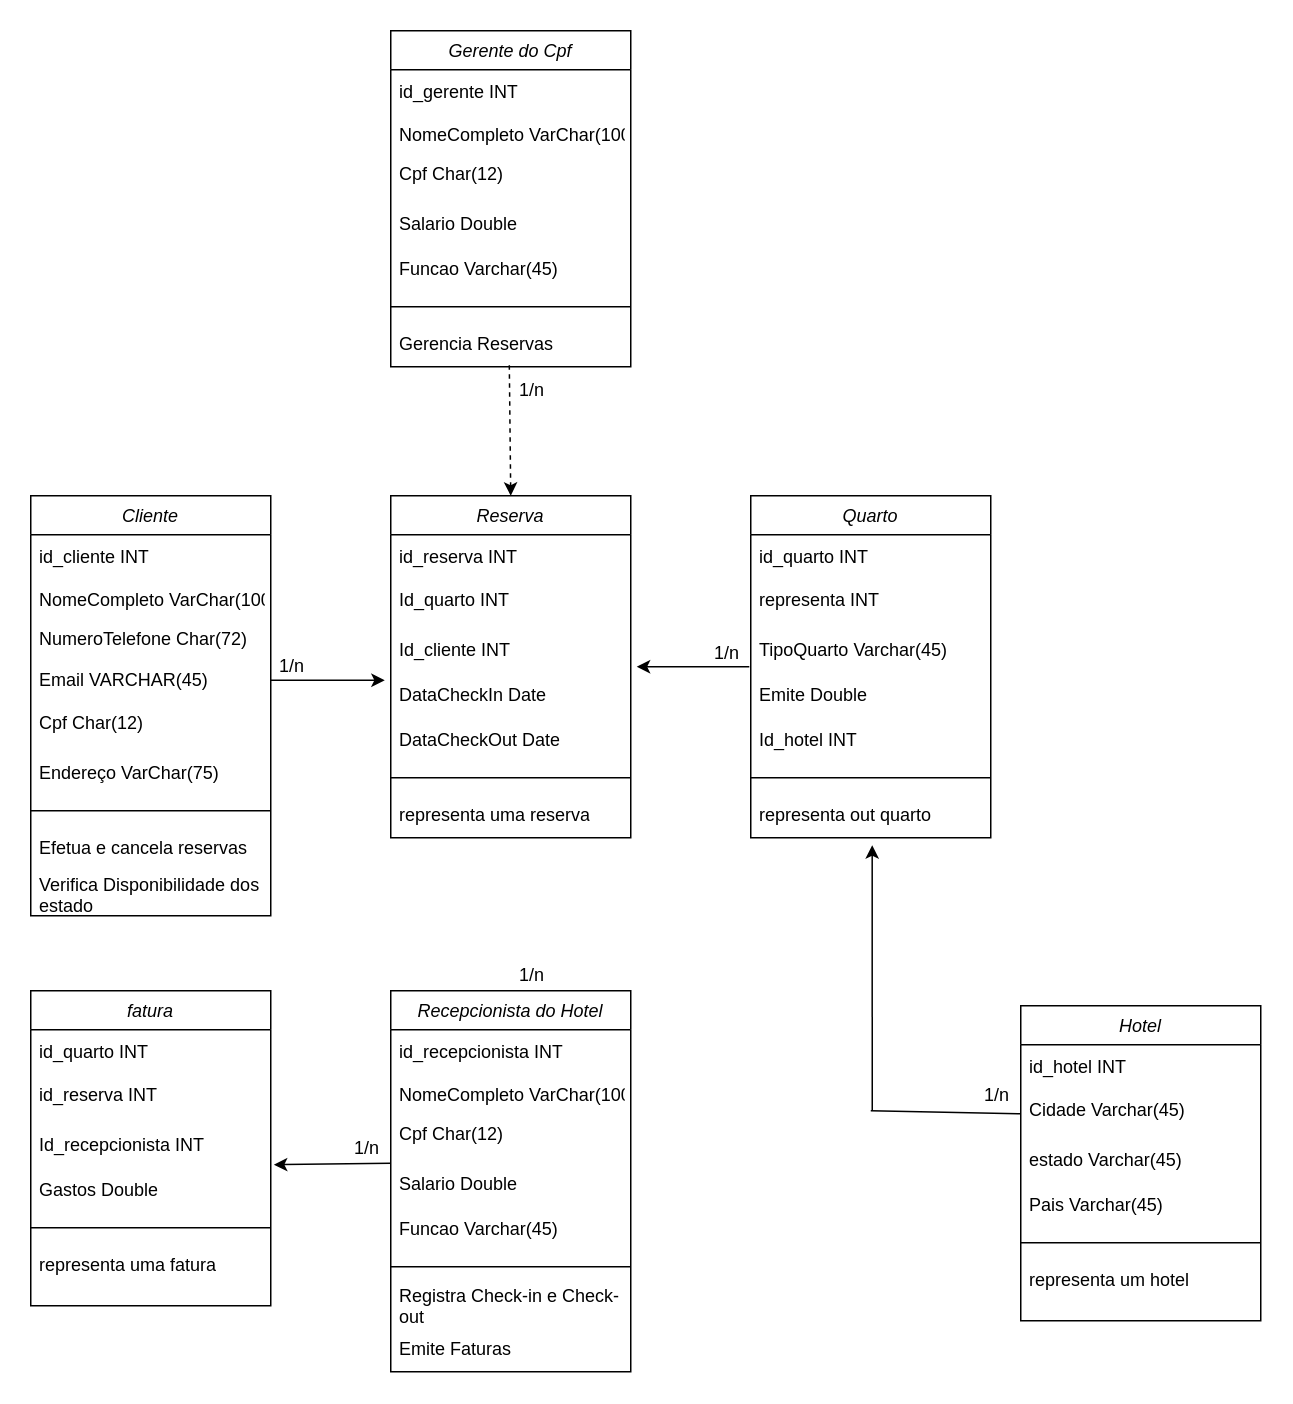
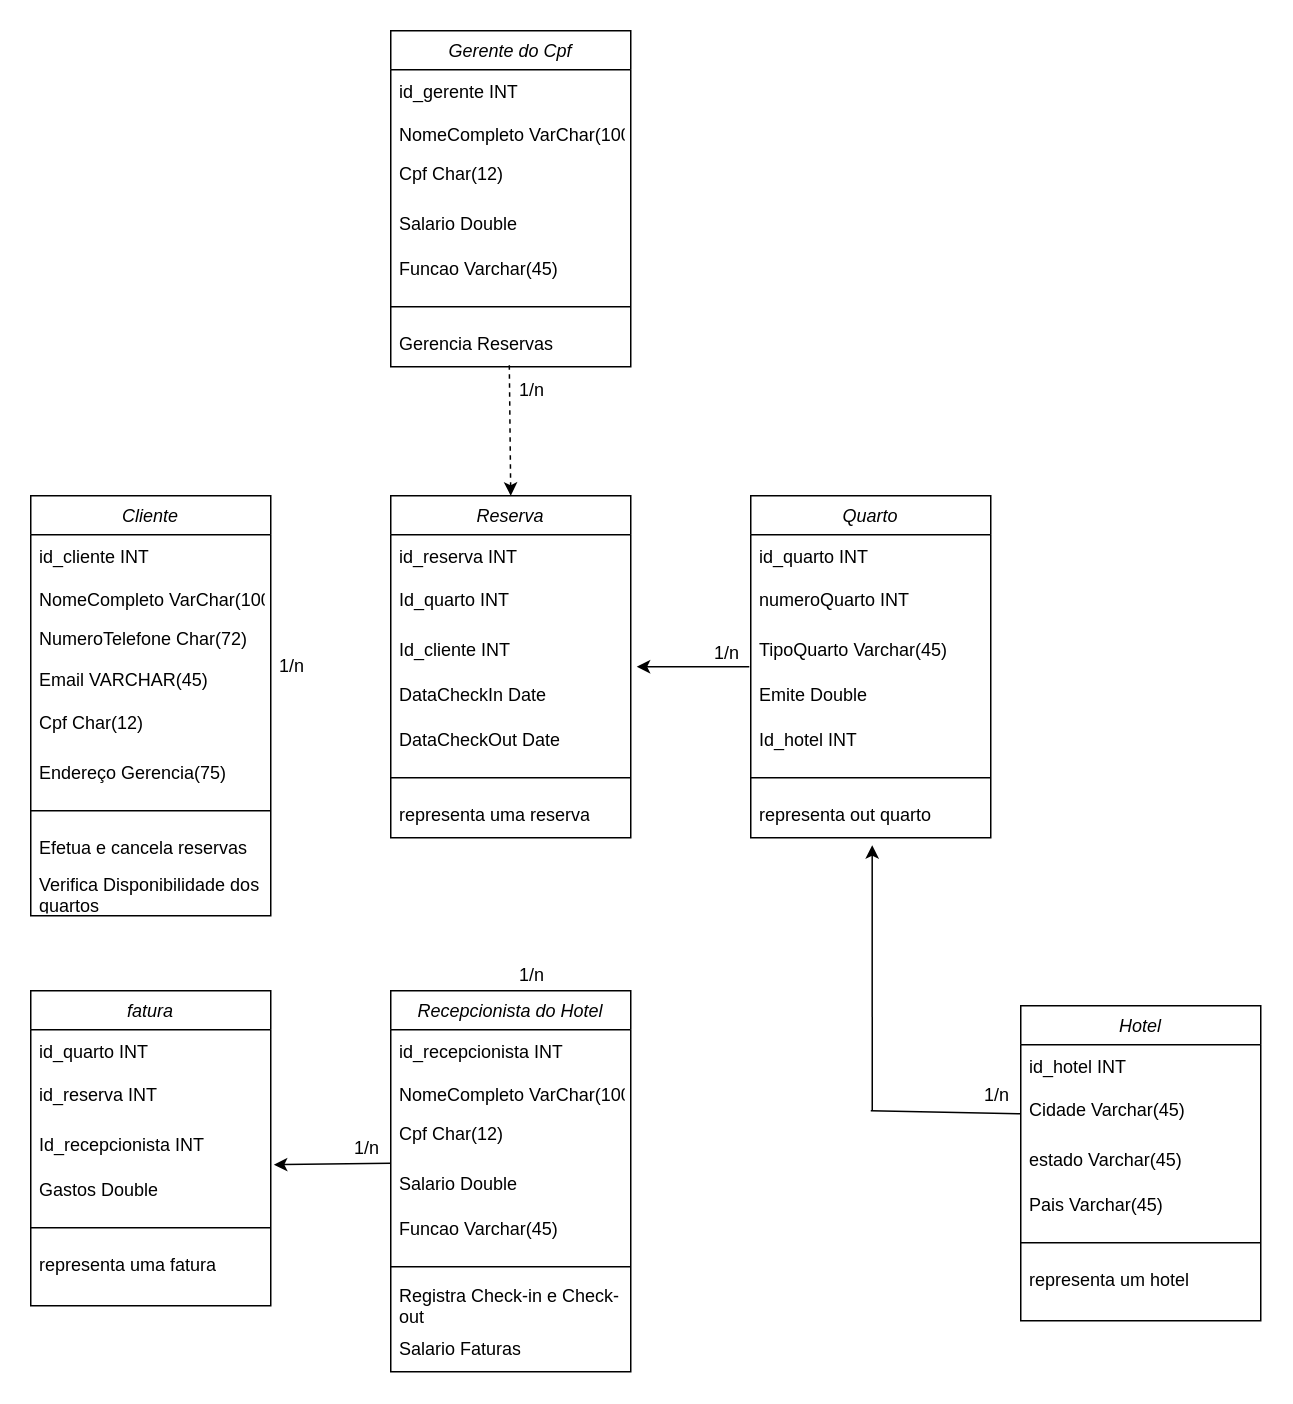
- <mxCell id="39" value="representa INT" style="text;align=left;verticalAlign=top;spacingLeft=4;spacingRight=4;overflow=hidden;rotatable=0;points=[[0,0.5],[1,0.5]];portConstraint=eastwest;rounded=0;shadow=0;html=0;" vertex="1" parent="37"><mxGeometry y="56" width="160" height="32" as="geometry" /></mxCell>
+ <mxCell id="39" value="numeroQuarto INT" style="text;align=left;verticalAlign=top;spacingLeft=4;spacingRight=4;overflow=hidden;rotatable=0;points=[[0,0.5],[1,0.5]];portConstraint=eastwest;rounded=0;shadow=0;html=0;" vertex="1" parent="37"><mxGeometry y="56" width="160" height="32" as="geometry" /></mxCell>
- <mxCell id="59" value="" style="endArrow=classic;html=1;rounded=0;exitX=1;exitY=0.5;exitDx=0;exitDy=0;entryX=-0.025;entryY=0.167;entryDx=0;entryDy=0;entryPerimeter=0;" edge="1" parent="1" source="6" target="33"><mxGeometry width="50" height="50" relative="1" as="geometry"><mxPoint x="300" y="740" as="sourcePoint" /><mxPoint x="350" y="690" as="targetPoint" /></mxGeometry></mxCell>
- <mxCell id="8" value="Endereço VarChar(75)" style="text;strokeColor=none;fillColor=none;align=left;verticalAlign=middle;spacingLeft=4;spacingRight=4;overflow=hidden;points=[[0,0.5],[1,0.5]];portConstraint=eastwest;rotatable=0;whiteSpace=wrap;html=1;" vertex="1" parent="2"><mxGeometry y="170" width="160" height="30" as="geometry" /></mxCell>
+ <mxCell id="8" value="Endereço Gerencia(75)" style="text;strokeColor=none;fillColor=none;align=left;verticalAlign=middle;spacingLeft=4;spacingRight=4;overflow=hidden;points=[[0,0.5],[1,0.5]];portConstraint=eastwest;rotatable=0;whiteSpace=wrap;html=1;" vertex="1" parent="2"><mxGeometry y="170" width="160" height="30" as="geometry" /></mxCell>
- <mxCell id="11" value="Verifica Disponibilidade dos estado" style="text;strokeColor=none;fillColor=none;align=left;verticalAlign=middle;spacingLeft=4;spacingRight=4;overflow=hidden;points=[[0,0.5],[1,0.5]];portConstraint=eastwest;rotatable=0;whiteSpace=wrap;html=1;" vertex="1" parent="2"><mxGeometry y="250" width="160" height="30" as="geometry" /></mxCell>
+ <mxCell id="11" value="Verifica Disponibilidade dos quartos" style="text;strokeColor=none;fillColor=none;align=left;verticalAlign=middle;spacingLeft=4;spacingRight=4;overflow=hidden;points=[[0,0.5],[1,0.5]];portConstraint=eastwest;rotatable=0;whiteSpace=wrap;html=1;" vertex="1" parent="2"><mxGeometry y="250" width="160" height="30" as="geometry" /></mxCell>
- <mxCell id="20" value="Emite Faturas" style="text;strokeColor=none;fillColor=none;align=left;verticalAlign=middle;spacingLeft=4;spacingRight=4;overflow=hidden;points=[[0,0.5],[1,0.5]];portConstraint=eastwest;rotatable=0;whiteSpace=wrap;html=1;" vertex="1" parent="12"><mxGeometry y="224" width="160" height="30" as="geometry" /></mxCell>
+ <mxCell id="20" value="Salario Faturas" style="text;strokeColor=none;fillColor=none;align=left;verticalAlign=middle;spacingLeft=4;spacingRight=4;overflow=hidden;points=[[0,0.5],[1,0.5]];portConstraint=eastwest;rotatable=0;whiteSpace=wrap;html=1;" vertex="1" parent="12"><mxGeometry y="224" width="160" height="30" as="geometry" /></mxCell>
